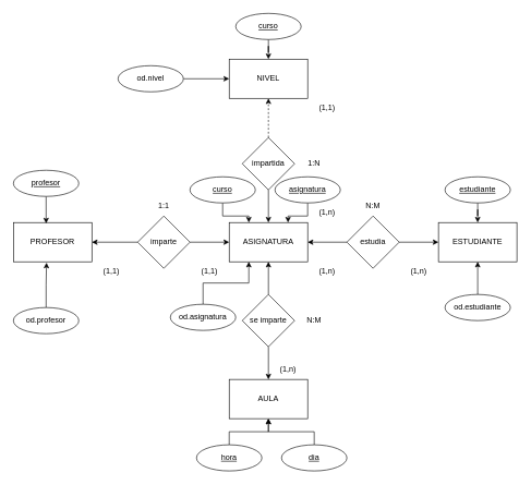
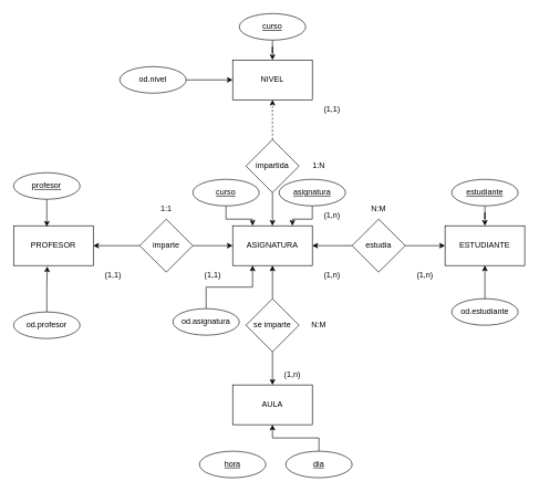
- <mxCell id="36" value="" style="edgeStyle=orthogonalEdgeStyle;rounded=0;orthogonalLoop=1;jettySize=auto;html=1;" edge="1" parent="1" source="37" target="17"><mxGeometry relative="1" as="geometry" /></mxCell>
